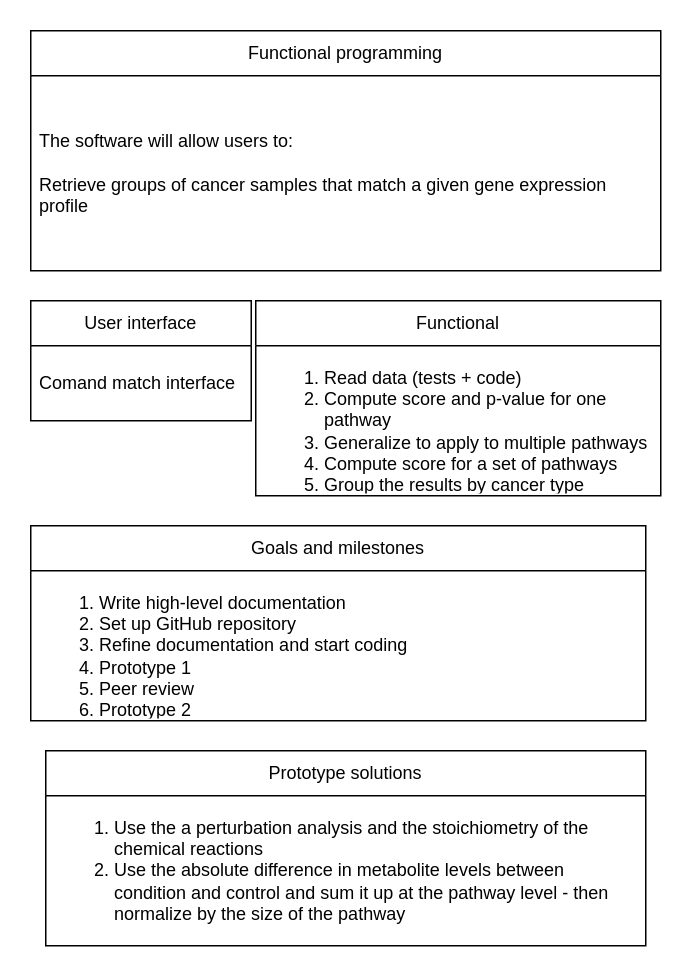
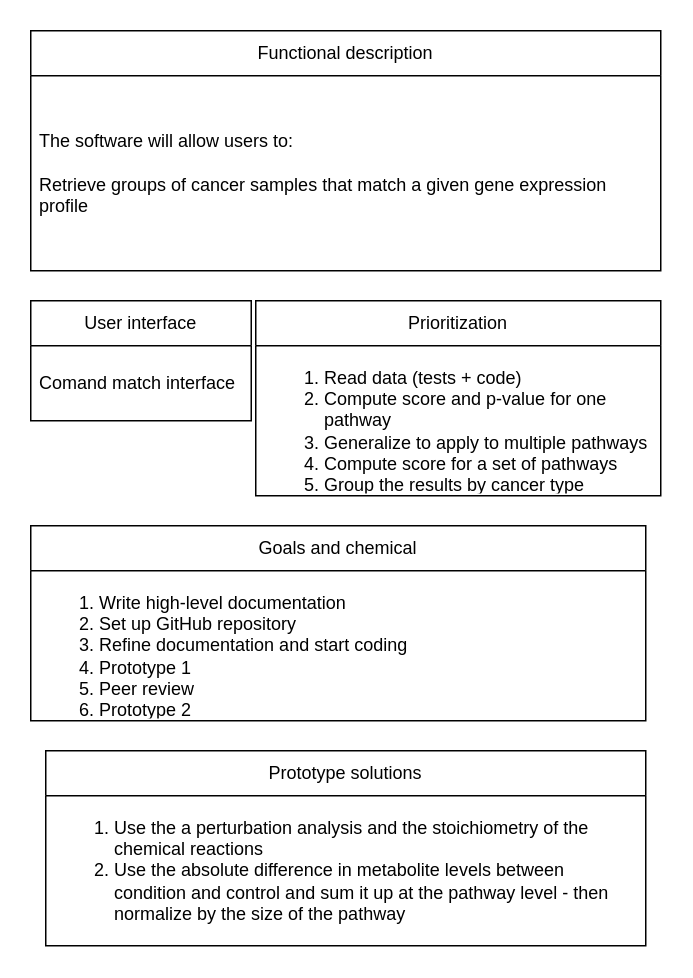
- <mxCell id="2" value="Functional programming" style="swimlane;fontStyle=0;childLayout=stackLayout;horizontal=1;startSize=30;horizontalStack=0;resizeParent=1;resizeParentMax=0;resizeLast=0;collapsible=1;marginBottom=0;whiteSpace=wrap;html=1;" parent="1" vertex="1"><mxGeometry x="20" y="20" width="420" height="160" as="geometry" /></mxCell>
+ <mxCell id="2" value="Functional description" style="swimlane;fontStyle=0;childLayout=stackLayout;horizontal=1;startSize=30;horizontalStack=0;resizeParent=1;resizeParentMax=0;resizeLast=0;collapsible=1;marginBottom=0;whiteSpace=wrap;html=1;" parent="1" vertex="1"><mxGeometry x="20" y="20" width="420" height="160" as="geometry" /></mxCell>
- <mxCell id="6" value="Functional" style="swimlane;fontStyle=0;childLayout=stackLayout;horizontal=1;startSize=30;horizontalStack=0;resizeParent=1;resizeParentMax=0;resizeLast=0;collapsible=1;marginBottom=0;whiteSpace=wrap;html=1;align=center;" parent="1" vertex="1"><mxGeometry x="170" y="200" width="270" height="130" as="geometry" /></mxCell>
+ <mxCell id="6" value="Prioritization" style="swimlane;fontStyle=0;childLayout=stackLayout;horizontal=1;startSize=30;horizontalStack=0;resizeParent=1;resizeParentMax=0;resizeLast=0;collapsible=1;marginBottom=0;whiteSpace=wrap;html=1;align=center;" parent="1" vertex="1"><mxGeometry x="170" y="200" width="270" height="130" as="geometry" /></mxCell>
- <mxCell id="8" value="Goals and milestones" style="swimlane;fontStyle=0;childLayout=stackLayout;horizontal=1;startSize=30;horizontalStack=0;resizeParent=1;resizeParentMax=0;resizeLast=0;collapsible=1;marginBottom=0;whiteSpace=wrap;html=1;align=center;" parent="1" vertex="1"><mxGeometry x="20" y="350" width="410" height="130" as="geometry" /></mxCell>
+ <mxCell id="8" value="Goals and chemical" style="swimlane;fontStyle=0;childLayout=stackLayout;horizontal=1;startSize=30;horizontalStack=0;resizeParent=1;resizeParentMax=0;resizeLast=0;collapsible=1;marginBottom=0;whiteSpace=wrap;html=1;align=center;" parent="1" vertex="1"><mxGeometry x="20" y="350" width="410" height="130" as="geometry" /></mxCell>
